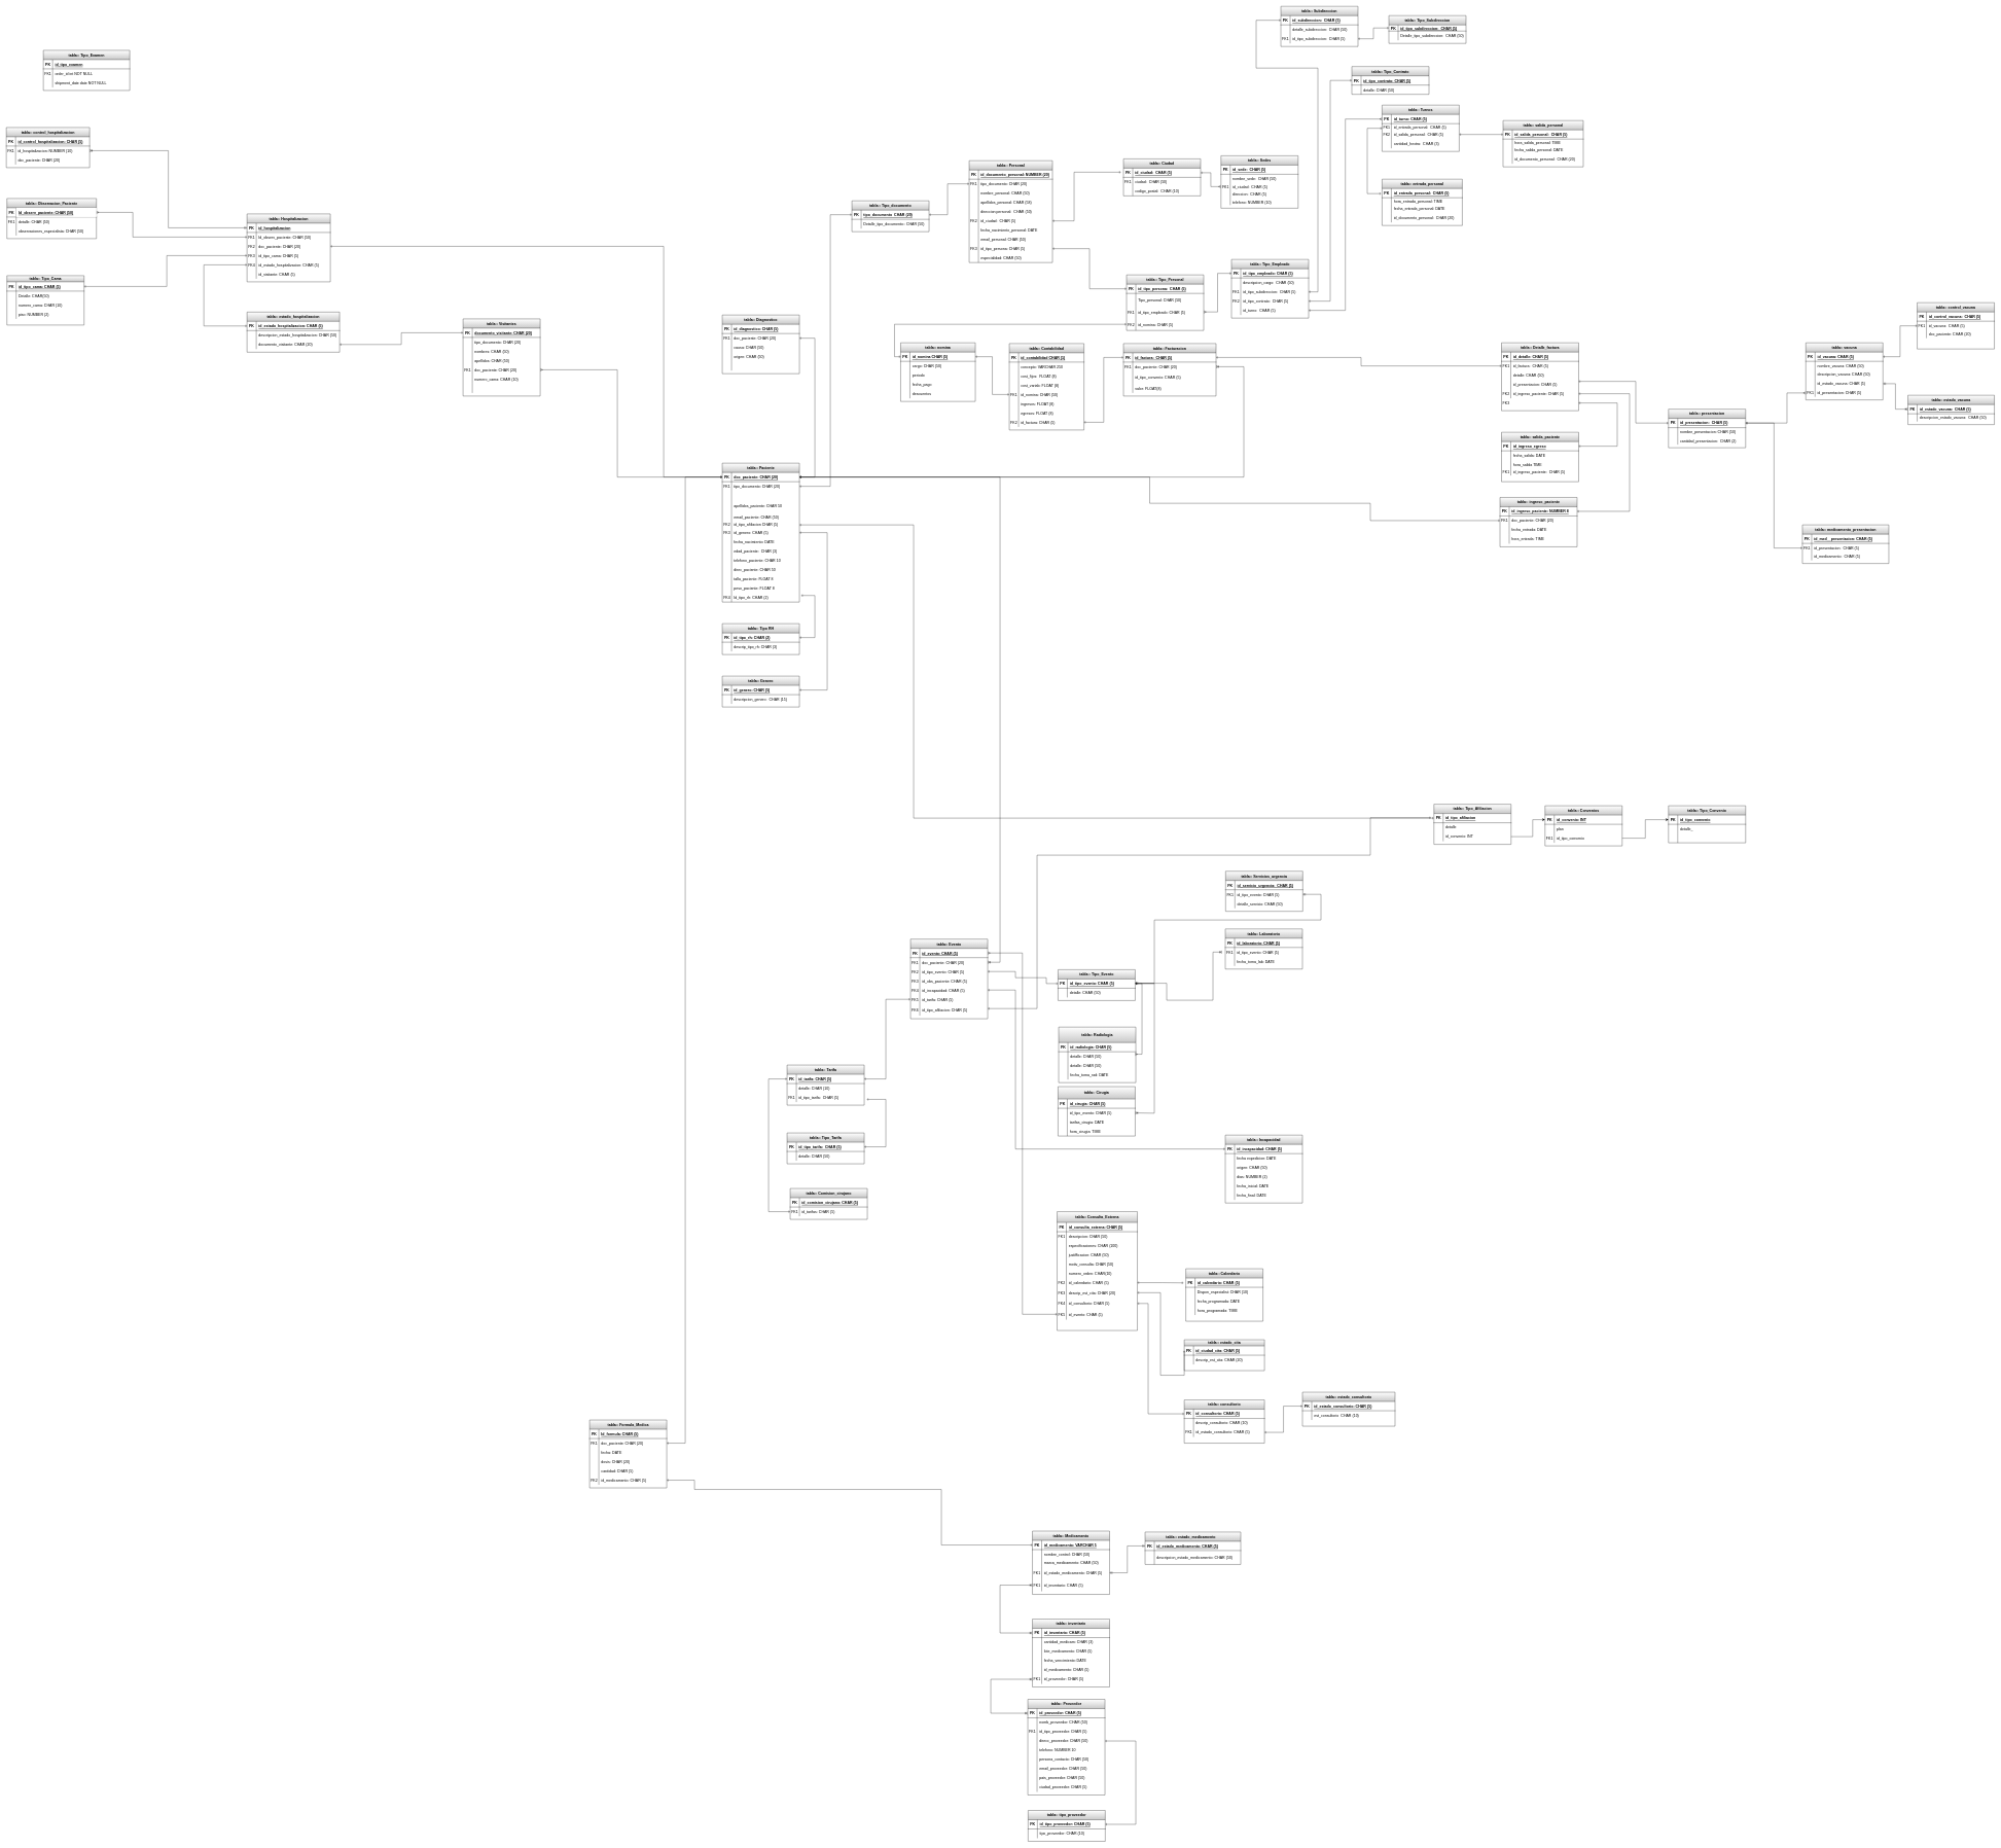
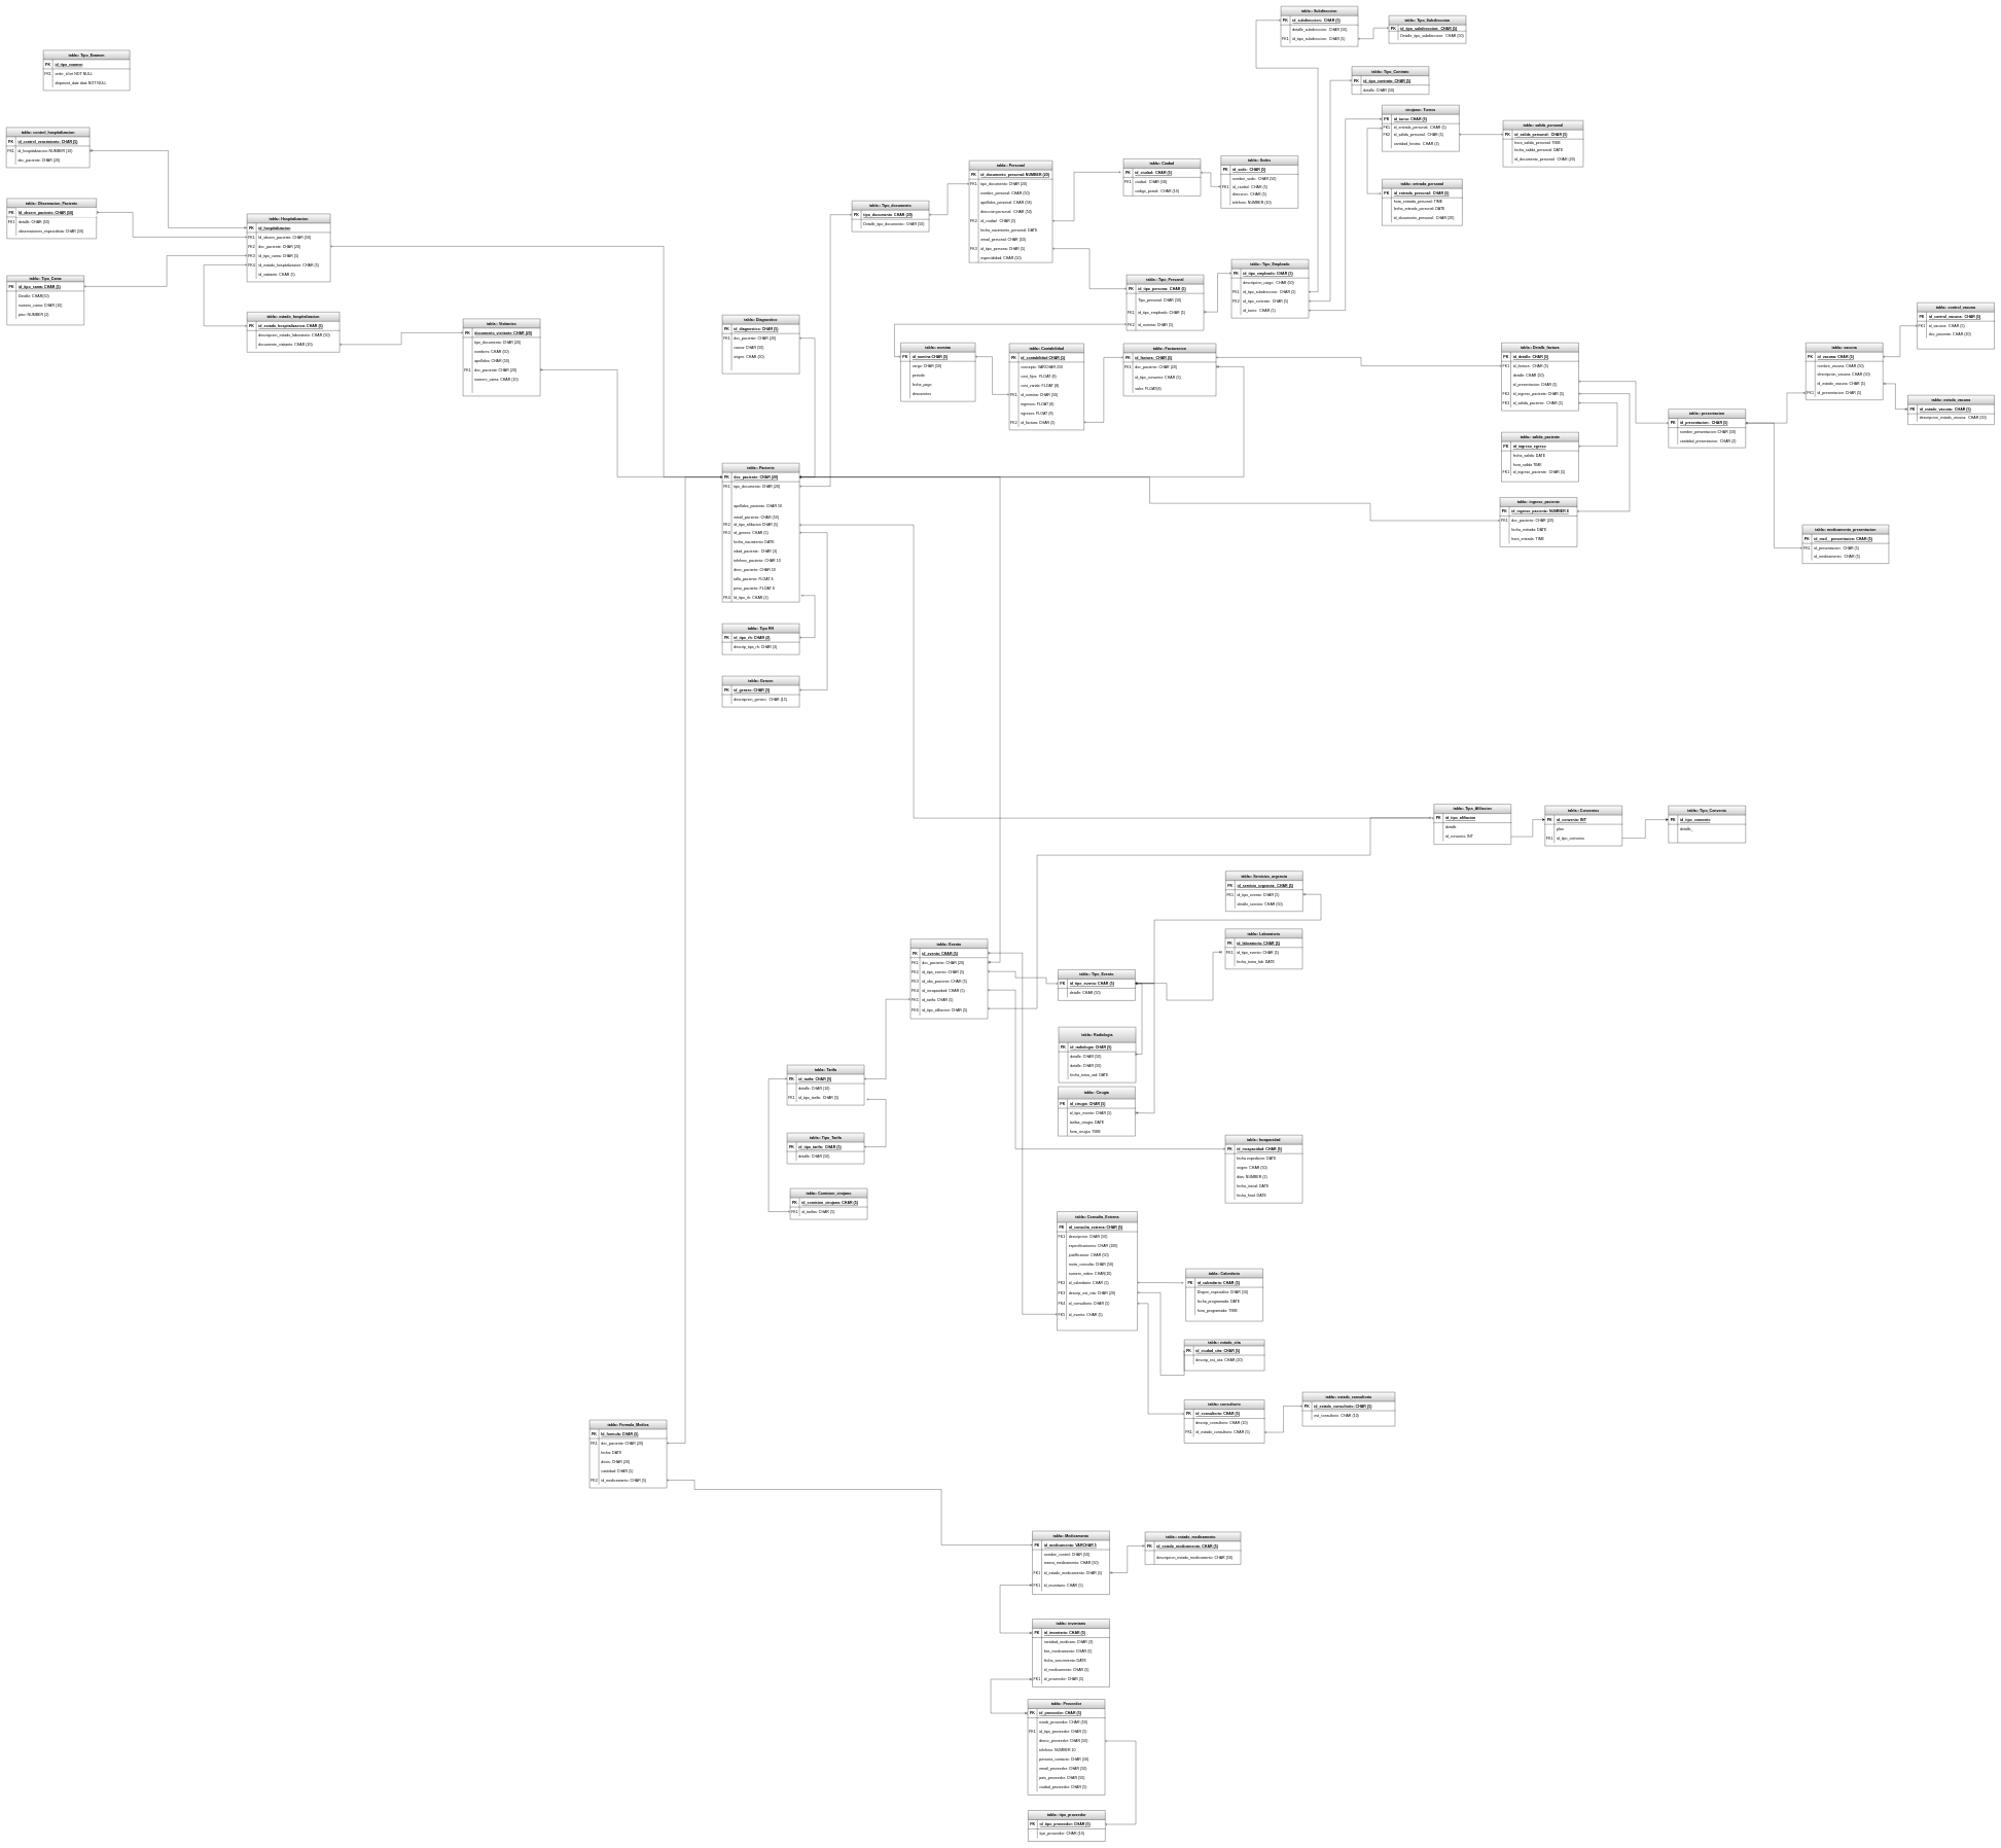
- <mxCell id="411" value="tabla:: Turnos" style="shape=table;startSize=30;container=1;collapsible=1;childLayout=tableLayout;fixedRows=1;rowLines=0;fontStyle=1;align=center;resizeLast=1;gradientColor=#C9C9C9;strokeColor=#000000;" parent="1" vertex="1"><mxGeometry x="4478" y="340" width="250" height="150" as="geometry" /></mxCell>
+ <mxCell id="411" value="cirujano:: Turnos" style="shape=table;startSize=30;container=1;collapsible=1;childLayout=tableLayout;fixedRows=1;rowLines=0;fontStyle=1;align=center;resizeLast=1;gradientColor=#C9C9C9;strokeColor=#000000;" parent="1" vertex="1"><mxGeometry x="4478" y="340" width="250" height="150" as="geometry" /></mxCell>
- <mxCell id="726" value="id_control_hospitalizacion: CHAR (5)" style="shape=partialRectangle;overflow=hidden;connectable=0;fillColor=none;top=0;left=0;bottom=0;right=0;align=left;spacingLeft=6;fontStyle=5;strokeColor=#000000;" parent="724" vertex="1"><mxGeometry x="30" width="240" height="30" as="geometry"><mxRectangle width="240" height="30" as="alternateBounds" /></mxGeometry></mxCell>
+ <mxCell id="726" value="id_control_vencimiento: CHAR (5)" style="shape=partialRectangle;overflow=hidden;connectable=0;fillColor=none;top=0;left=0;bottom=0;right=0;align=left;spacingLeft=6;fontStyle=5;strokeColor=#000000;" parent="724" vertex="1"><mxGeometry x="30" width="240" height="30" as="geometry"><mxRectangle width="240" height="30" as="alternateBounds" /></mxGeometry></mxCell>
- <mxCell id="719" value="descripcion_estado_hospitalizacion: CHAR (50)" style="shape=partialRectangle;overflow=hidden;connectable=0;fillColor=none;top=0;left=0;bottom=0;right=0;align=left;spacingLeft=6;strokeColor=#000000;" parent="717" vertex="1"><mxGeometry x="30" width="270" height="30" as="geometry"><mxRectangle width="270" height="30" as="alternateBounds" /></mxGeometry></mxCell>
+ <mxCell id="719" value="descripcion_estado_laboratorio: CHAR (50)" style="shape=partialRectangle;overflow=hidden;connectable=0;fillColor=none;top=0;left=0;bottom=0;right=0;align=left;spacingLeft=6;strokeColor=#000000;" parent="717" vertex="1"><mxGeometry x="30" width="270" height="30" as="geometry"><mxRectangle width="270" height="30" as="alternateBounds" /></mxGeometry></mxCell>
+ <mxCell id="592" value="id_salida_paciente:  CHAR (5)" style="shape=partialRectangle;overflow=hidden;connectable=0;fillColor=none;top=0;left=0;bottom=0;right=0;align=left;spacingLeft=6;strokeColor=#000000;" vertex="1" parent="590"><mxGeometry x="30" width="220" height="30" as="geometry"><mxRectangle width="220" height="30" as="alternateBounds" /></mxGeometry></mxCell>
